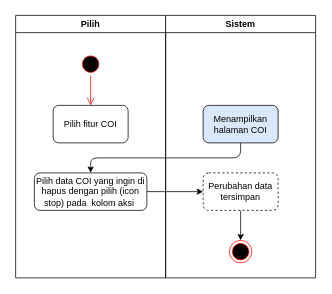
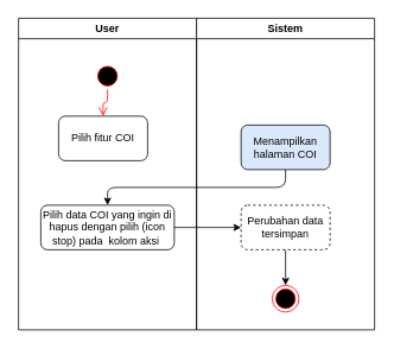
- <mxCell id="2" value="Pilih" style="swimlane;whiteSpace=wrap;html=1;" parent="1" vertex="1"><mxGeometry x="20" y="20" width="200" height="350" as="geometry" /></mxCell>
+ <mxCell id="2" value="User" style="swimlane;whiteSpace=wrap;html=1;" parent="1" vertex="1"><mxGeometry x="20" y="20" width="200" height="350" as="geometry" /></mxCell>
- <mxCell id="5" value="Pilih fitur COI" style="rounded=1;whiteSpace=wrap;html=1;" parent="2" vertex="1"><mxGeometry x="50" y="120" width="100" height="50" as="geometry" /></mxCell>
+ <mxCell id="5" value="Pilih fitur COI" style="rounded=1;whiteSpace=wrap;html=1;" parent="2" vertex="1"><mxGeometry x="45" y="110" width="100" height="50" as="geometry" /></mxCell>
